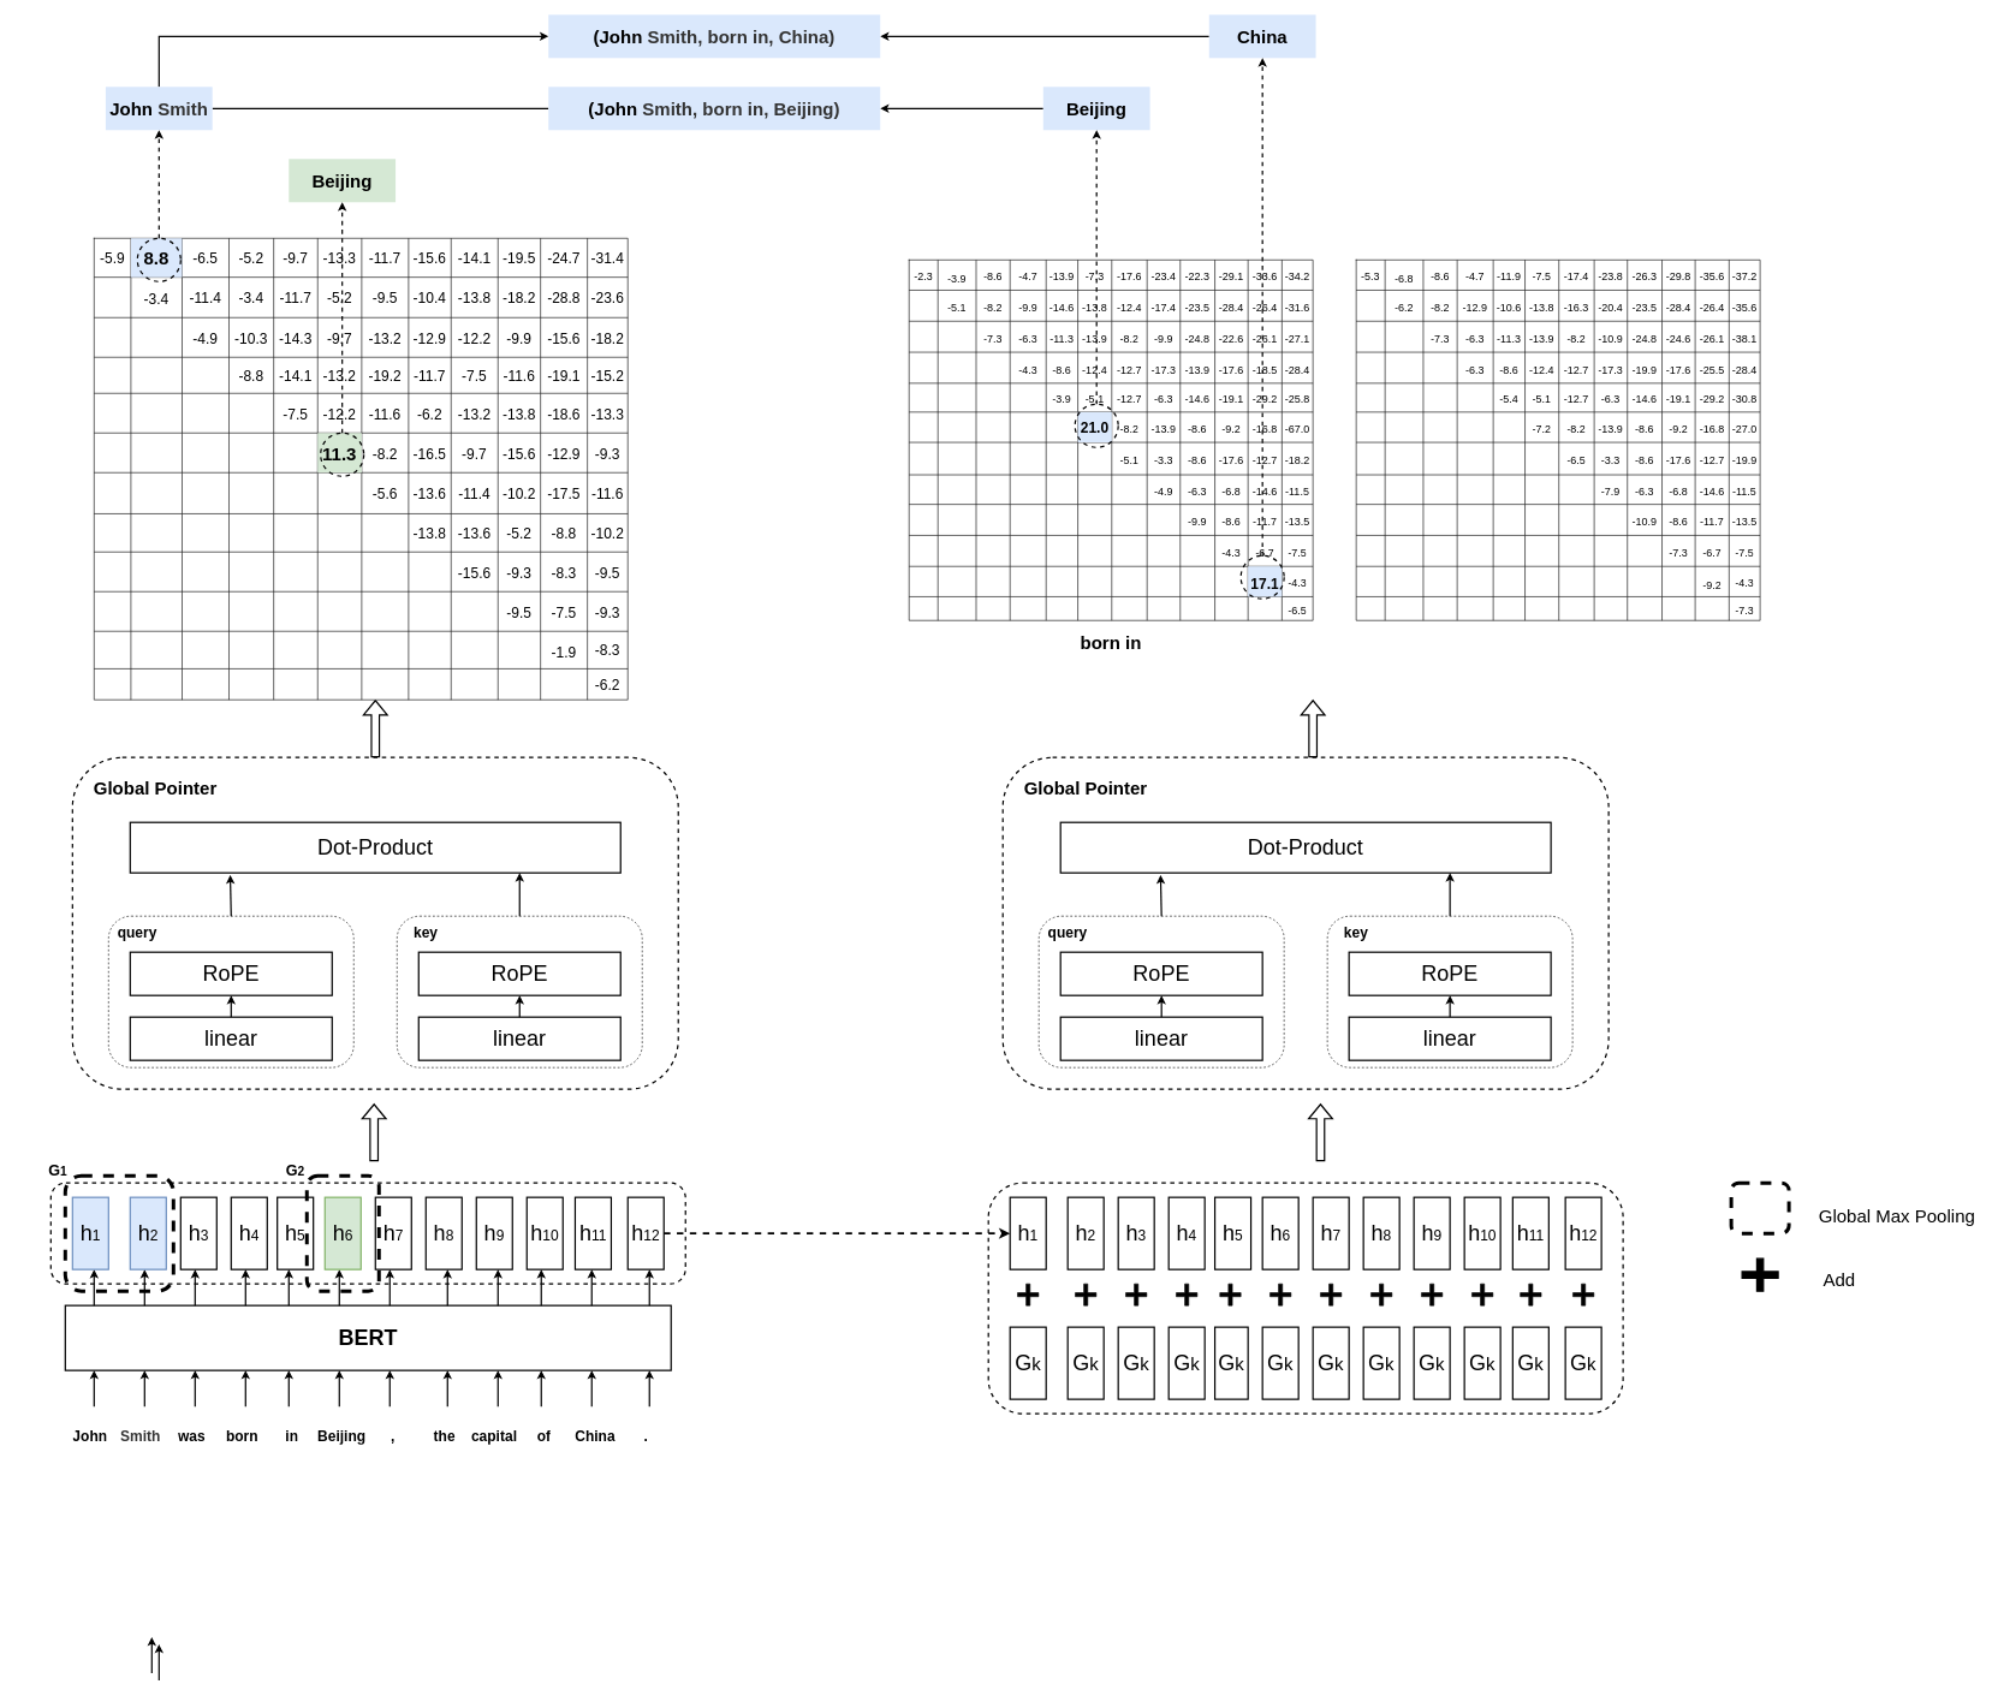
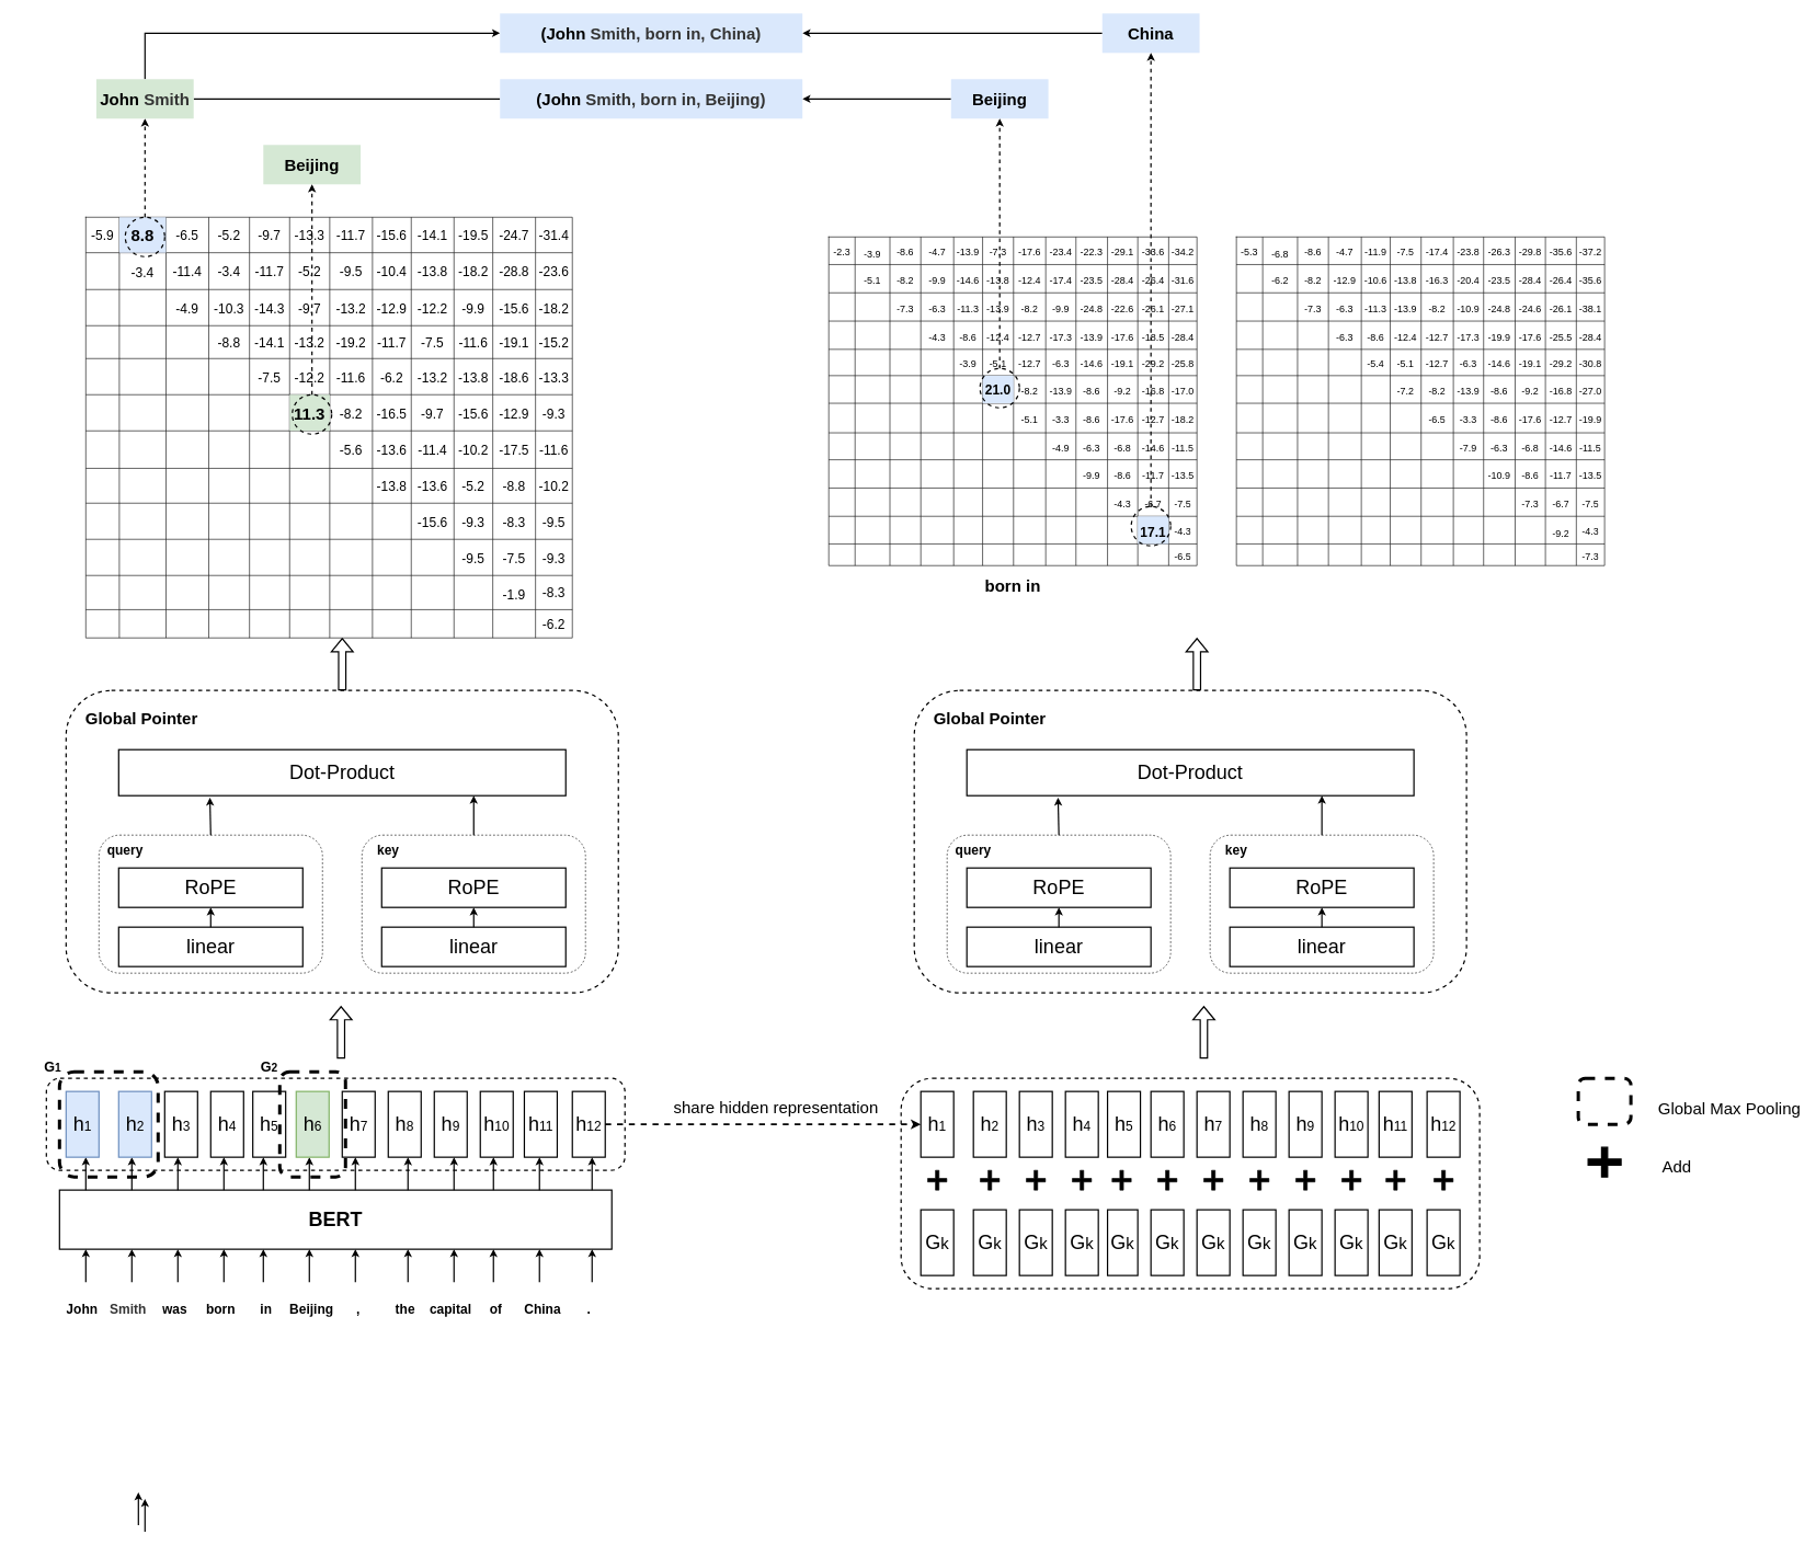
- <mxCell id="455" value="&lt;font style=&quot;font-size: 25px;&quot;&gt;&lt;b style=&quot;&quot;&gt;John&amp;nbsp;&lt;/b&gt;&lt;b style=&quot;color: rgb(51, 51, 51); font-family: Arial, sans-serif; text-align: start;&quot;&gt;Smith&lt;/b&gt;&lt;/font&gt;" style="rounded=0;whiteSpace=wrap;html=1;glass=0;dashed=1;fontSize=20;strokeColor=none;strokeWidth=2;fillColor=#dae8fc;gradientDirection=south;" parent="1" vertex="1"><mxGeometry x="146" y="120" width="148" height="60" as="geometry" /></mxCell>
+ <mxCell id="455" value="&lt;font style=&quot;font-size: 25px;&quot;&gt;&lt;b style=&quot;&quot;&gt;John&amp;nbsp;&lt;/b&gt;&lt;b style=&quot;color: rgb(51, 51, 51); font-family: Arial, sans-serif; text-align: start;&quot;&gt;Smith&lt;/b&gt;&lt;/font&gt;" style="rounded=0;whiteSpace=wrap;html=1;glass=0;dashed=1;fontSize=20;strokeColor=none;strokeWidth=2;fillColor=#d5e8d4;gradientDirection=south;" parent="1" vertex="1"><mxGeometry x="146" y="120" width="148" height="60" as="geometry" /></mxCell>
- <mxCell id="188" value="&lt;span style=&quot;font-size: 15px;&quot;&gt;-67.0&lt;/span&gt;" style="shape=partialRectangle;html=1;whiteSpace=wrap;connectable=0;overflow=hidden;fillColor=none;top=0;left=0;bottom=0;right=0;pointerEvents=1;fontSize=20;strokeColor=default;" parent="176" vertex="1"><mxGeometry x="517" width="43" height="42" as="geometry"><mxRectangle width="43" height="42" as="alternateBounds" /></mxGeometry></mxCell>
+ <mxCell id="188" value="&lt;span style=&quot;font-size: 15px;&quot;&gt;-17.0&lt;/span&gt;" style="shape=partialRectangle;html=1;whiteSpace=wrap;connectable=0;overflow=hidden;fillColor=none;top=0;left=0;bottom=0;right=0;pointerEvents=1;fontSize=20;strokeColor=default;" parent="176" vertex="1"><mxGeometry x="517" width="43" height="42" as="geometry"><mxRectangle width="43" height="42" as="alternateBounds" /></mxGeometry></mxCell>
+ <mxCell id="84" value="&lt;font style=&quot;font-size: 25px;&quot;&gt;share hidden representation&lt;/font&gt;" style="rounded=0;whiteSpace=wrap;html=1;glass=0;fontSize=22;strokeColor=none;strokeWidth=2;fillColor=none;gradientColor=none;gradientDirection=south;" parent="1" vertex="1"><mxGeometry x="990" y="1660" width="380" height="50" as="geometry" /></mxCell>
